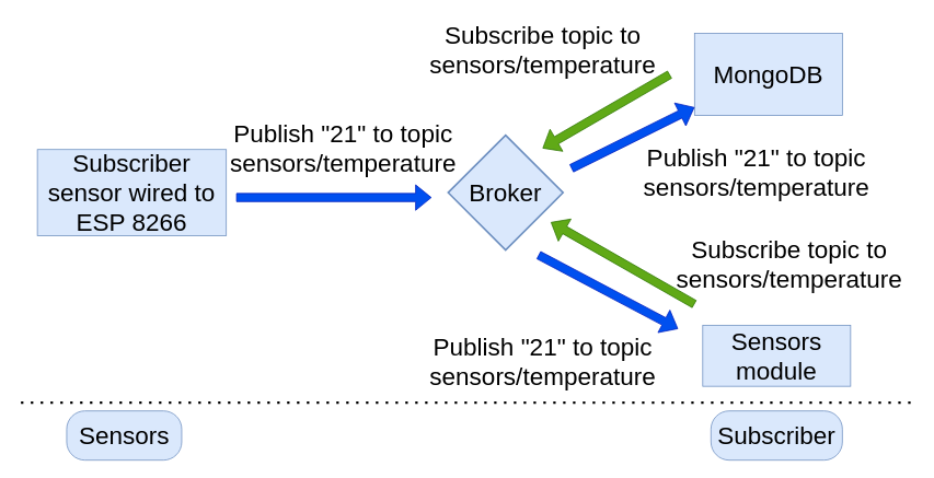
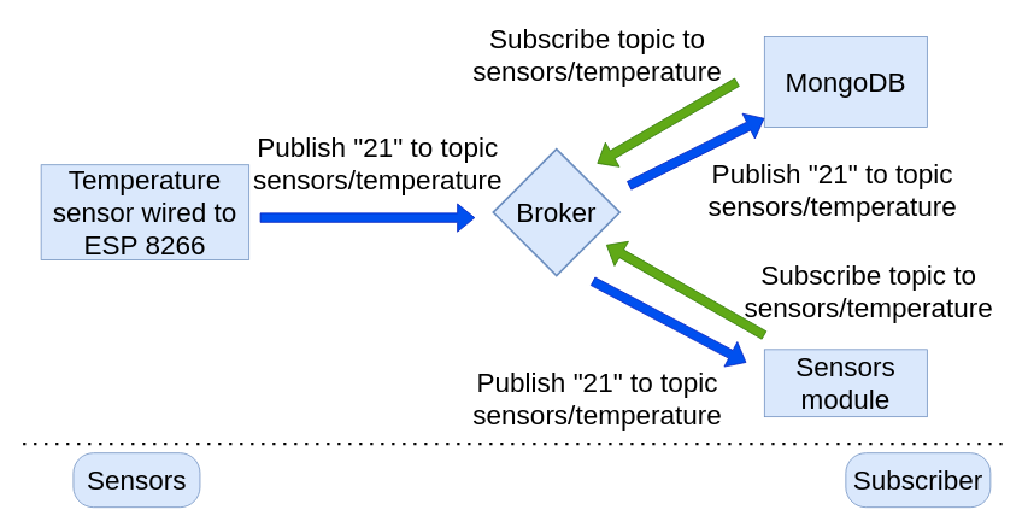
- <mxCell id="5" value="&lt;span style=&quot;font-size: 30px;&quot;&gt;Subscriber sensor wired to ESP 8266&lt;/span&gt;" style="rounded=0;whiteSpace=wrap;html=1;fillColor=#dae8fc;strokeColor=#6c8ebf;fontSize=30;" vertex="1" parent="1"><mxGeometry x="45" y="181.5" width="230" height="105" as="geometry" /></mxCell>
+ <mxCell id="5" value="&lt;span style=&quot;font-size: 30px;&quot;&gt;Temperature sensor wired to ESP 8266&lt;/span&gt;" style="rounded=0;whiteSpace=wrap;html=1;fillColor=#dae8fc;strokeColor=#6c8ebf;fontSize=30;" vertex="1" parent="1"><mxGeometry x="45" y="181.5" width="230" height="105" as="geometry" /></mxCell>
- <mxCell id="7" value="Sensors module" style="rounded=0;whiteSpace=wrap;html=1;fillColor=#dae8fc;strokeColor=#6c8ebf;fontSize=30;" vertex="1" parent="1"><mxGeometry x="855" y="395.6" width="180" height="74.4" as="geometry" /></mxCell>
+ <mxCell id="7" value="Sensors module" style="rounded=0;whiteSpace=wrap;html=1;fillColor=#dae8fc;strokeColor=#6c8ebf;fontSize=30;" vertex="1" parent="1"><mxGeometry x="845" y="385.6" width="180" height="74.4" as="geometry" /></mxCell>
- <mxCell id="4" value="Subscriber" style="rounded=1;whiteSpace=wrap;html=1;fillColor=#dae8fc;strokeColor=#6c8ebf;arcSize=37;fontSize=30;" vertex="1" parent="1"><mxGeometry x="865" y="500" width="160" height="60" as="geometry" /></mxCell>
+ <mxCell id="4" value="Subscriber" style="rounded=1;whiteSpace=wrap;html=1;fillColor=#dae8fc;strokeColor=#6c8ebf;arcSize=37;fontSize=30;" vertex="1" parent="1"><mxGeometry x="935" y="500" width="160" height="60" as="geometry" /></mxCell>
